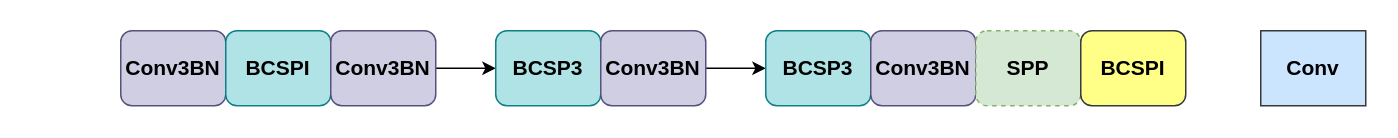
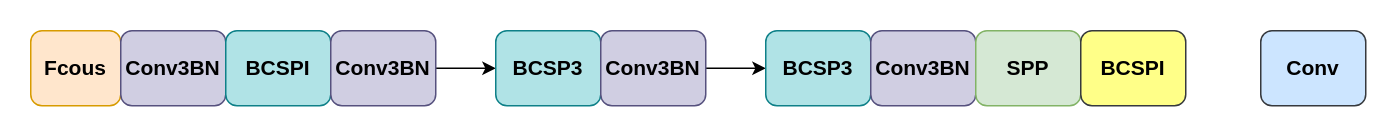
+ <mxCell id="2" value="&lt;b&gt;&lt;font style=&quot;font-size: 14px&quot;&gt;Fcous&lt;/font&gt;&lt;/b&gt;" style="rounded=1;whiteSpace=wrap;html=1;fillColor=#ffe6cc;strokeColor=#d79b00;gradientColor=none;" vertex="1" parent="1"><mxGeometry x="20" y="20" width="60" height="50" as="geometry" /></mxCell>
- <mxCell id="12" value="&lt;b&gt;&lt;font style=&quot;font-size: 14px&quot;&gt;SPP&lt;/font&gt;&lt;/b&gt;" style="rounded=1;whiteSpace=wrap;html=1;fillColor=#d5e8d4;strokeColor=#82b366;gradientColor=none;dashed=1;" vertex="1" parent="1"><mxGeometry x="650" y="20" width="70" height="50" as="geometry" /></mxCell>
+ <mxCell id="12" value="&lt;b&gt;&lt;font style=&quot;font-size: 14px&quot;&gt;SPP&lt;/font&gt;&lt;/b&gt;" style="rounded=1;whiteSpace=wrap;html=1;fillColor=#d5e8d4;strokeColor=#82b366;gradientColor=none;" vertex="1" parent="1"><mxGeometry x="650" y="20" width="70" height="50" as="geometry" /></mxCell>
- <mxCell id="14" value="&lt;b&gt;&lt;font style=&quot;font-size: 14px&quot;&gt;Conv&lt;/font&gt;&lt;/b&gt;" style="whiteSpace=wrap;html=1;fillColor=#cce5ff;strokeColor=#36393d;rounded=0;" vertex="1" parent="1"><mxGeometry x="840" y="20" width="70" height="50" as="geometry" /></mxCell>
+ <mxCell id="14" value="&lt;b&gt;&lt;font style=&quot;font-size: 14px&quot;&gt;Conv&lt;/font&gt;&lt;/b&gt;" style="rounded=1;whiteSpace=wrap;html=1;fillColor=#cce5ff;strokeColor=#36393d;" vertex="1" parent="1"><mxGeometry x="840" y="20" width="70" height="50" as="geometry" /></mxCell>
